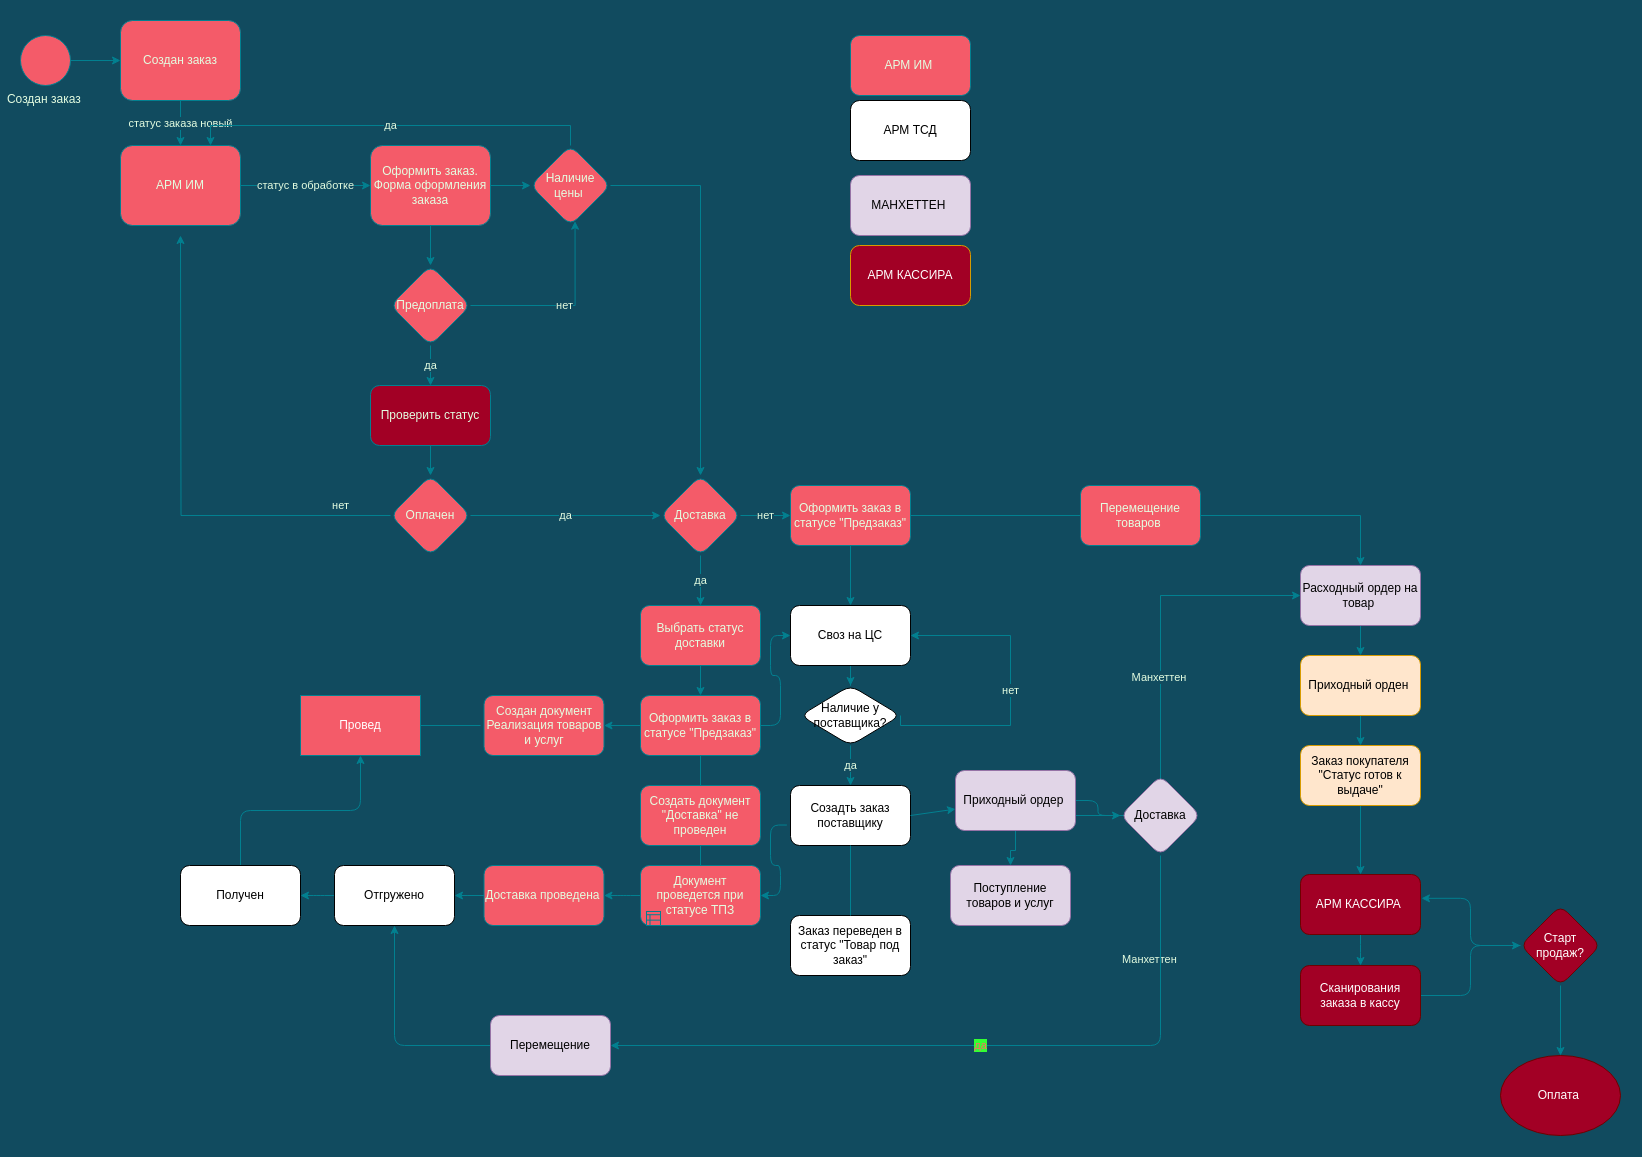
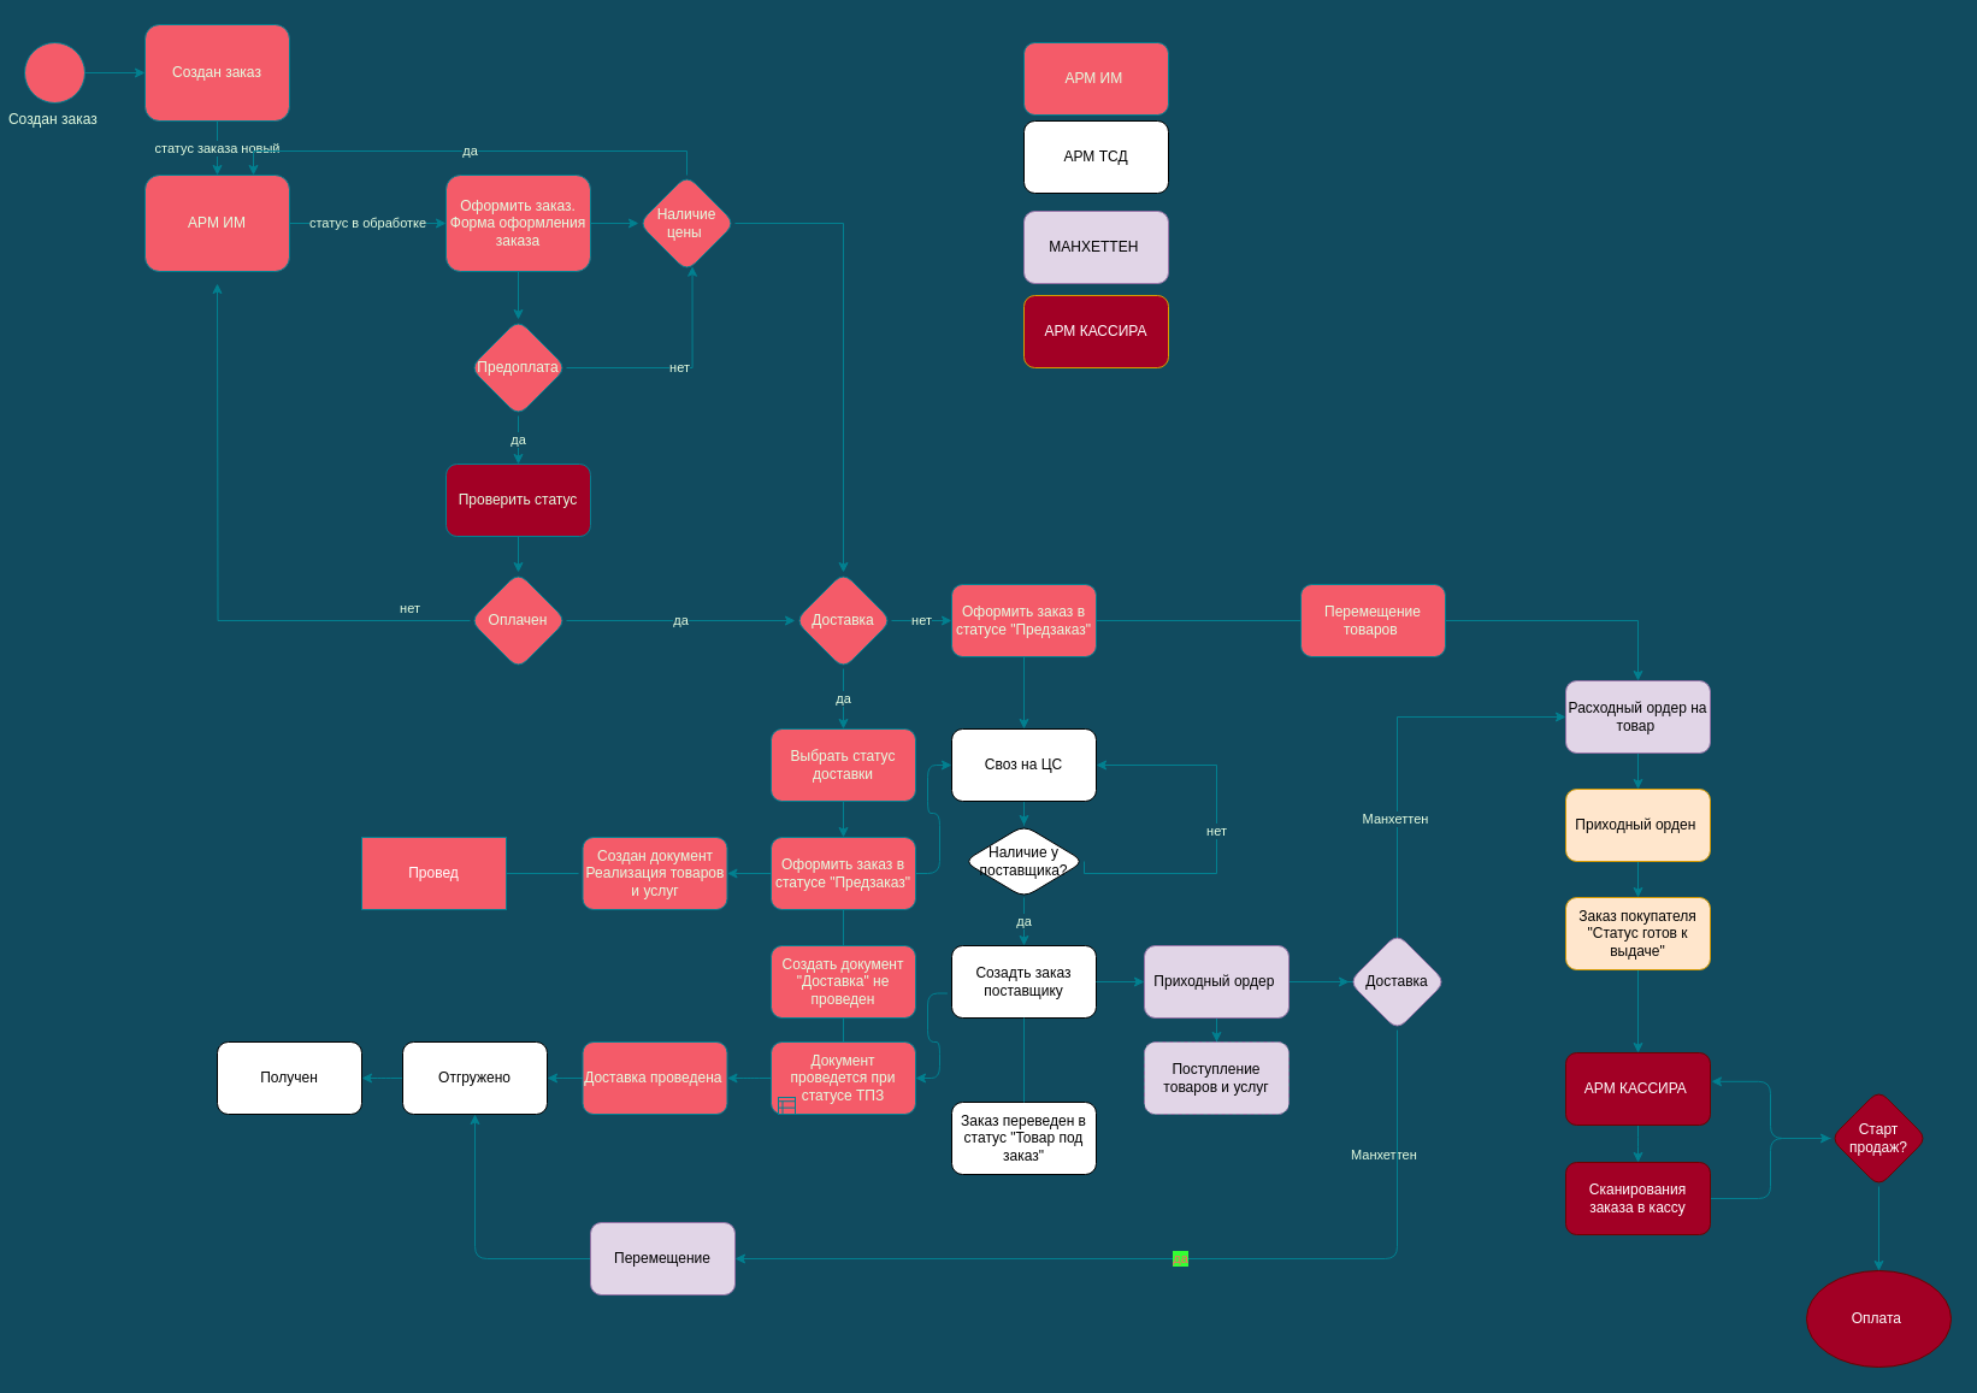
- <mxCell id="50" value="Приходный ордер&amp;nbsp;" style="whiteSpace=wrap;html=1;rounded=1;fillColor=#e1d5e7;strokeColor=#9673a6;" parent="1" vertex="1"><mxGeometry x="955" y="770" width="120" height="60" as="geometry" /></mxCell>
+ <mxCell id="50" value="Приходный ордер&amp;nbsp;" style="whiteSpace=wrap;html=1;rounded=1;fillColor=#e1d5e7;strokeColor=#9673a6;" parent="1" vertex="1"><mxGeometry x="950" y="785" width="120" height="60" as="geometry" /></mxCell>
- <mxCell id="84" style="edgeStyle=orthogonalEdgeStyle;curved=0;rounded=1;sketch=0;orthogonalLoop=1;jettySize=auto;html=1;entryX=0.5;entryY=1;entryDx=0;entryDy=0;labelBackgroundColor=#33FF33;strokeColor=#028090;fillColor=#F45B69;fontColor=#FF6666;" parent="1" source="85" target="86" edge="1"><mxGeometry relative="1" as="geometry" /></mxCell>
- <mxCell id="51" value="Поступление товаров и услуг" style="whiteSpace=wrap;html=1;rounded=1;fillColor=#e1d5e7;strokeColor=#9673a6;" parent="1" vertex="1"><mxGeometry x="950" y="865" width="120" height="60" as="geometry" /></mxCell>
+ <mxCell id="51" value="Поступление товаров и услуг" style="whiteSpace=wrap;html=1;rounded=1;fillColor=#e1d5e7;strokeColor=#9673a6;dashed=1;" parent="1" vertex="1"><mxGeometry x="950" y="865" width="120" height="60" as="geometry" /></mxCell>
